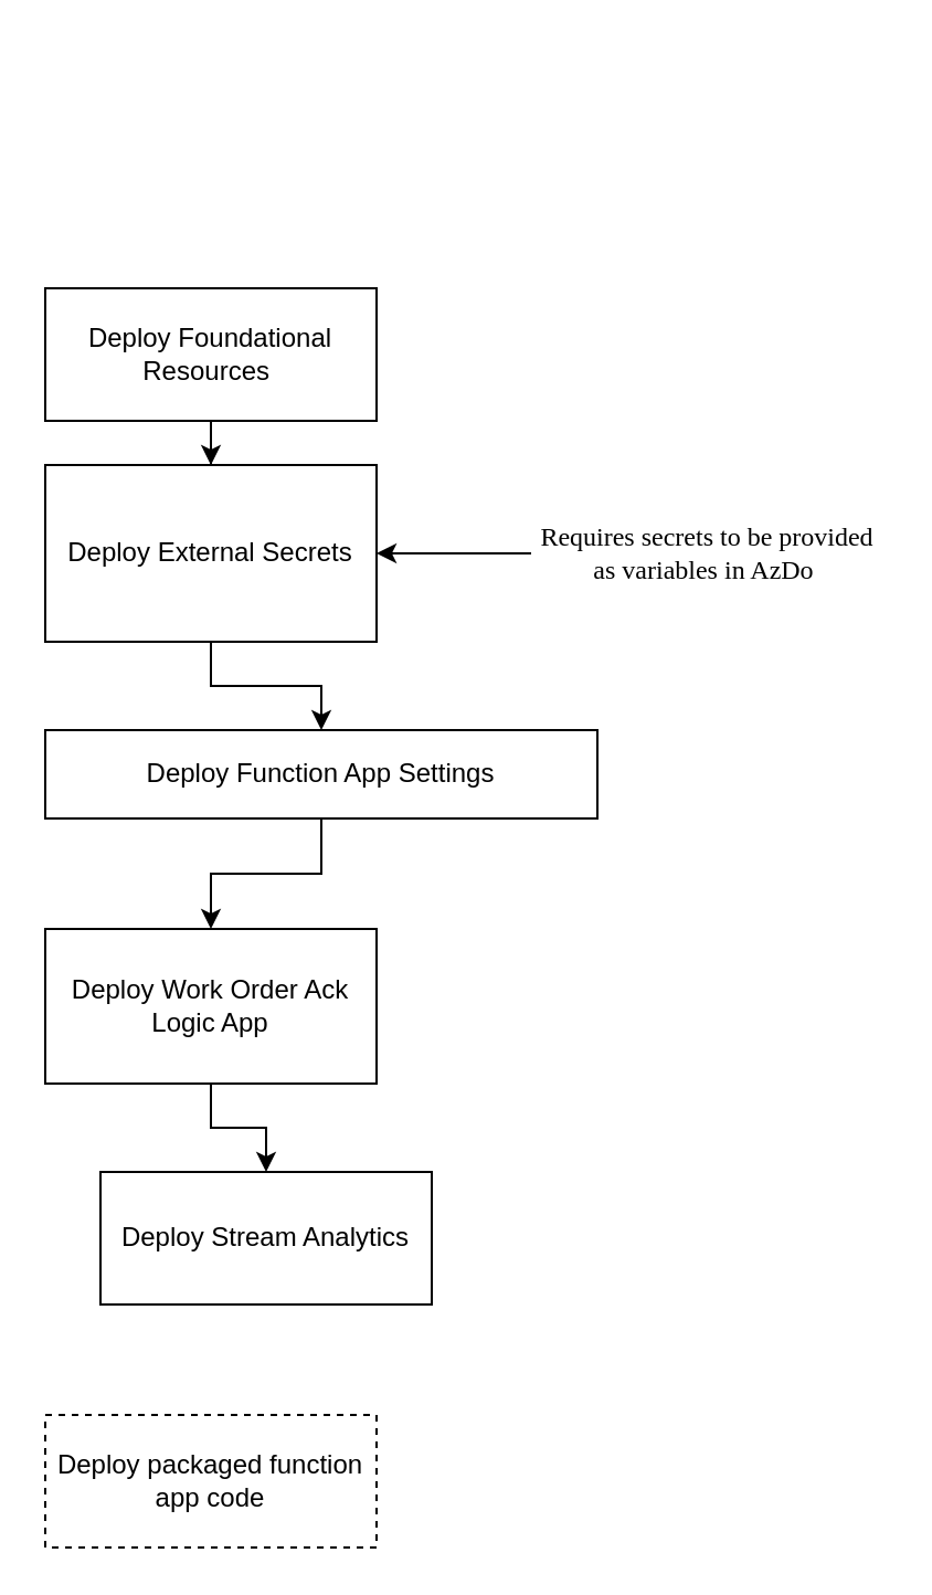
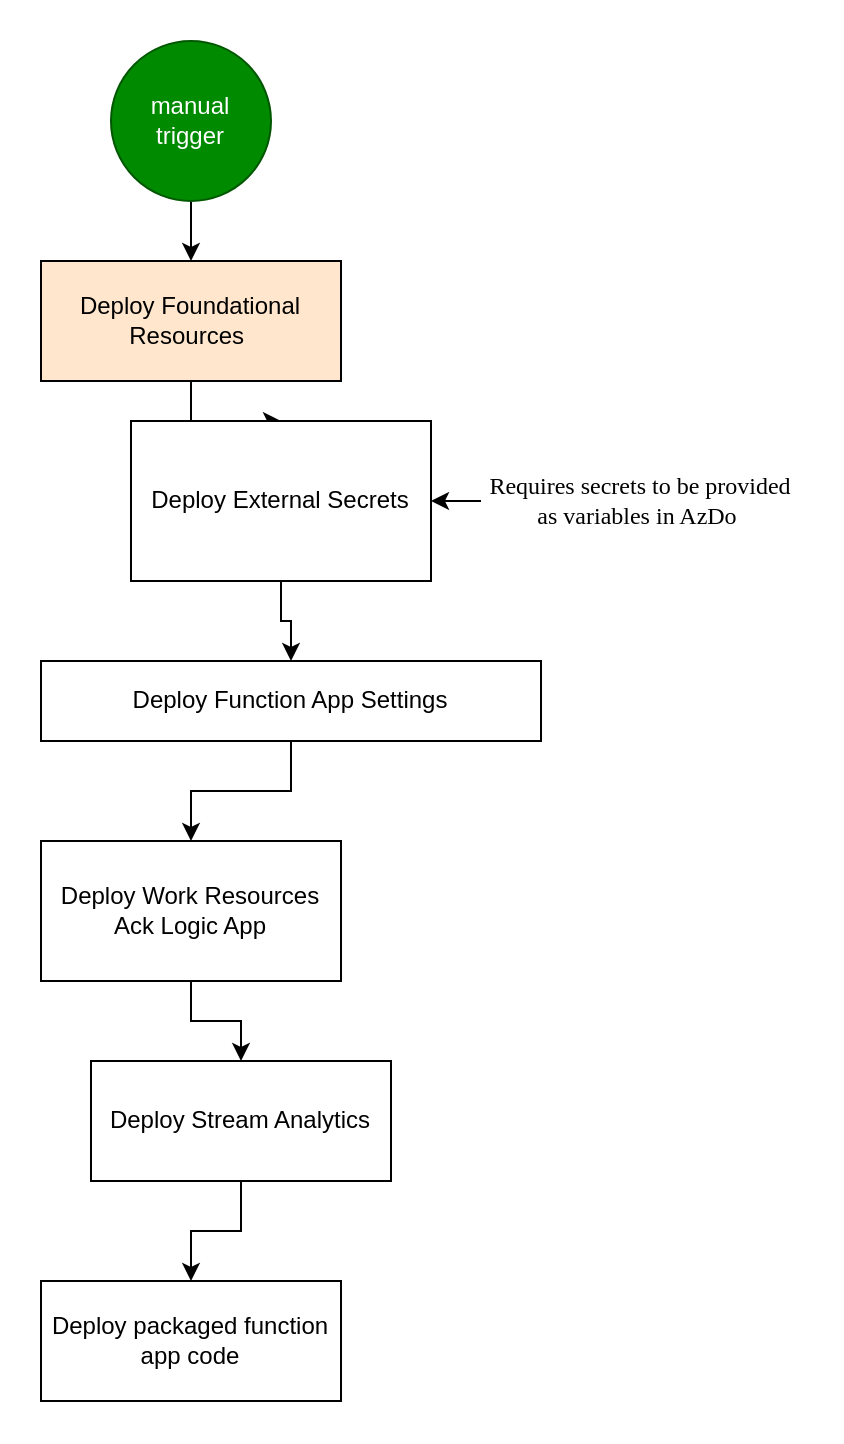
+ <mxCell id="5" value="manual &lt;br&gt;trigger" style="ellipse;whiteSpace=wrap;html=1;aspect=fixed;fillColor=#008a00;strokeColor=#005700;fontColor=#ffffff;" parent="1" vertex="1"><mxGeometry x="55" y="20" width="80" height="80" as="geometry" /></mxCell>
+ <mxCell id="4" value="" style="edgeStyle=orthogonalEdgeStyle;rounded=0;orthogonalLoop=1;jettySize=auto;html=1;fontFamily=Verdana;" parent="1" source="5" target="3" edge="1"><mxGeometry relative="1" as="geometry" /></mxCell>
- <mxCell id="3" value="Deploy Foundational Resources&amp;nbsp;" style="rounded=0;whiteSpace=wrap;html=1;" parent="1" vertex="1"><mxGeometry x="20" y="130" width="150" height="60" as="geometry" /></mxCell>
+ <mxCell id="3" value="Deploy Foundational Resources&amp;nbsp;" style="rounded=0;whiteSpace=wrap;html=1;fillColor=#ffe6cc;" parent="1" vertex="1"><mxGeometry x="20" y="130" width="150" height="60" as="geometry" /></mxCell>
- <mxCell id="7" value="Deploy External Secrets" style="rounded=0;whiteSpace=wrap;html=1;" parent="1" vertex="1"><mxGeometry x="20" y="210" width="150" height="80" as="geometry" /></mxCell>
+ <mxCell id="7" value="Deploy External Secrets" style="rounded=0;whiteSpace=wrap;html=1;" parent="1" vertex="1"><mxGeometry x="65" y="210" width="150" height="80" as="geometry" /></mxCell>
- <mxCell id="11" value="Deploy Work Order Ack Logic App" style="rounded=0;whiteSpace=wrap;html=1;" parent="1" vertex="1"><mxGeometry x="20" y="420" width="150" height="70" as="geometry" /></mxCell>
+ <mxCell id="11" value="Deploy Work Resources Ack Logic App" style="rounded=0;whiteSpace=wrap;html=1;" parent="1" vertex="1"><mxGeometry x="20" y="420" width="150" height="70" as="geometry" /></mxCell>
+ <mxCell id="12" value="" style="edgeStyle=orthogonalEdgeStyle;rounded=0;orthogonalLoop=1;jettySize=auto;html=1;fontFamily=Verdana;" parent="1" source="13" target="16" edge="1"><mxGeometry relative="1" as="geometry" /></mxCell>
- <mxCell id="16" value="Deploy packaged function app code" style="whiteSpace=wrap;html=1;rounded=0;dashed=1;" parent="1" vertex="1"><mxGeometry x="20" y="640" width="150" height="60" as="geometry" /></mxCell>
+ <mxCell id="16" value="Deploy packaged function app code" style="whiteSpace=wrap;html=1;rounded=0;" parent="1" vertex="1"><mxGeometry x="20" y="640" width="150" height="60" as="geometry" /></mxCell>
